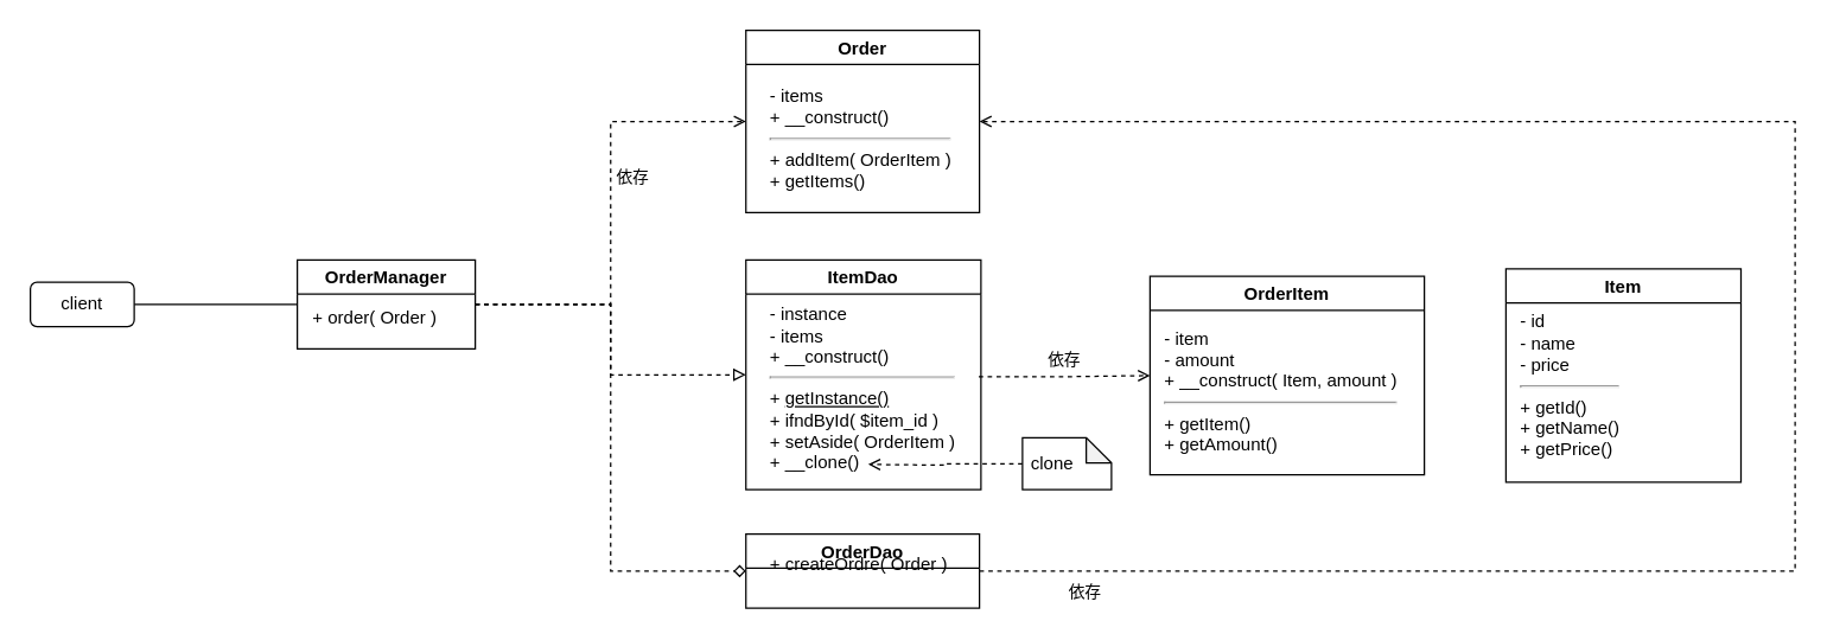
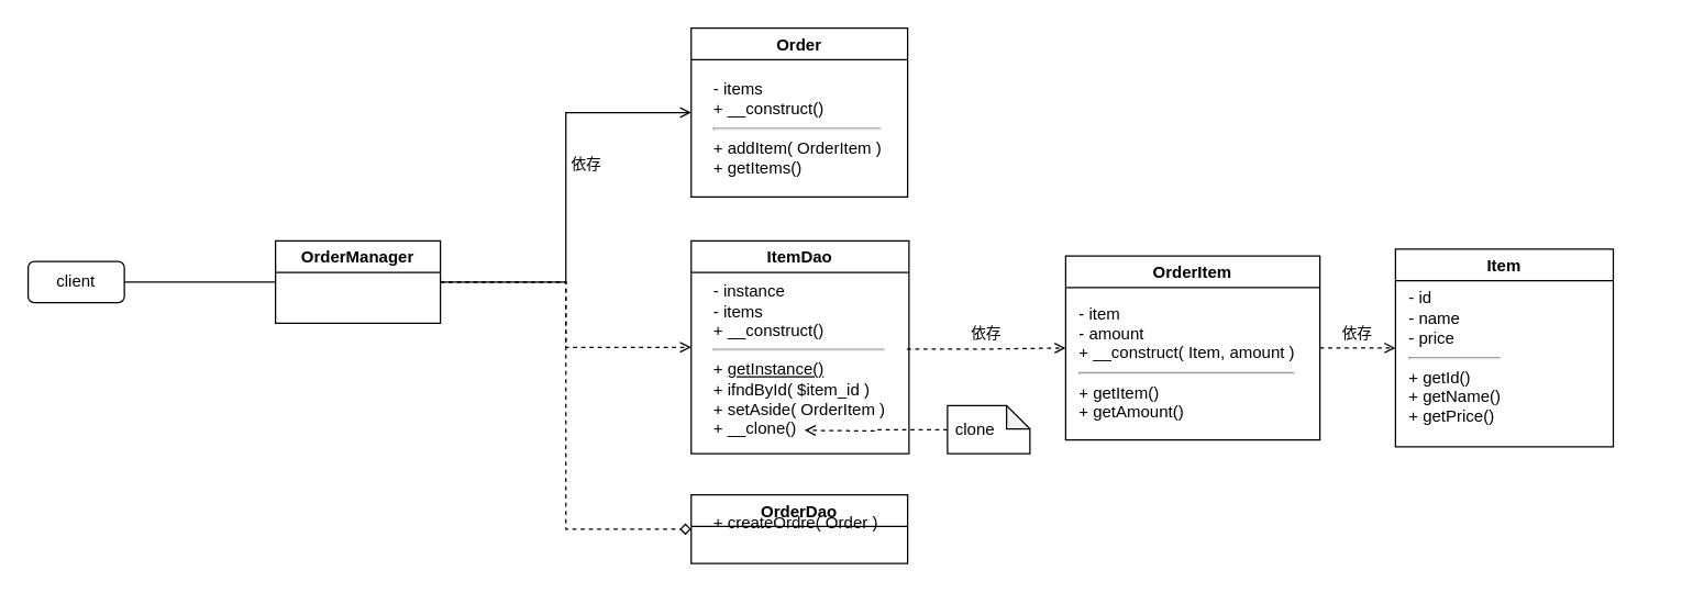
- <mxCell id="4" style="edgeStyle=orthogonalEdgeStyle;rounded=0;orthogonalLoop=1;jettySize=auto;html=1;entryX=0;entryY=0.5;entryDx=0;entryDy=0;endArrow=open;endFill=0;dashed=1;" edge="1" parent="1" source="8" target="10"><mxGeometry relative="1" as="geometry"><mxPoint x="390" y="90" as="targetPoint" /></mxGeometry></mxCell>
+ <mxCell id="4" style="edgeStyle=orthogonalEdgeStyle;rounded=0;orthogonalLoop=1;jettySize=auto;html=1;entryX=0;entryY=0.5;entryDx=0;entryDy=0;endArrow=open;endFill=0;dashed=0;" edge="1" parent="1" source="8" target="10"><mxGeometry relative="1" as="geometry"><mxPoint x="390" y="90" as="targetPoint" /></mxGeometry></mxCell>
- <mxCell id="9" value="+ order( Order )" style="text;html=1;align=center;verticalAlign=middle;resizable=0;points=[];autosize=1;strokeColor=none;" vertex="1" parent="1"><mxGeometry x="202" y="204" width="100" height="20" as="geometry" /></mxCell>
- <mxCell id="14" style="edgeStyle=orthogonalEdgeStyle;rounded=0;orthogonalLoop=1;jettySize=auto;html=1;dashed=1;endArrow=open;endFill=0;entryX=1;entryY=0.5;entryDx=0;entryDy=0;exitX=1;exitY=0.5;exitDx=0;exitDy=0;" edge="1" parent="1" source="16" target="10"><mxGeometry relative="1" as="geometry"><mxPoint x="1190" y="150" as="targetPoint" /><Array as="points"><mxPoint x="1210" y="385" /><mxPoint x="1210" y="82" /></Array></mxGeometry></mxCell>
- <mxCell id="15" value="依存" style="edgeLabel;html=1;align=center;verticalAlign=middle;resizable=0;points=[];" vertex="1" connectable="0" parent="14"><mxGeometry x="-0.9" relative="1" as="geometry"><mxPoint y="13" as="offset" /></mxGeometry></mxCell>
- <mxCell id="6" style="edgeStyle=orthogonalEdgeStyle;rounded=0;orthogonalLoop=1;jettySize=auto;html=1;entryX=0;entryY=0.5;entryDx=0;entryDy=0;dashed=1;endArrow=block;endFill=0;" edge="1" parent="1" source="8" target="12"><mxGeometry relative="1" as="geometry" /></mxCell>
+ <mxCell id="6" style="edgeStyle=orthogonalEdgeStyle;rounded=0;orthogonalLoop=1;jettySize=auto;html=1;entryX=0;entryY=0.5;entryDx=0;entryDy=0;dashed=1;endArrow=open;endFill=0;" edge="1" parent="1" source="8" target="12"><mxGeometry relative="1" as="geometry" /></mxCell>
+ <mxCell id="24" style="edgeStyle=orthogonalEdgeStyle;rounded=0;orthogonalLoop=1;jettySize=auto;html=1;dashed=1;endArrow=open;endFill=0;exitX=1;exitY=0.5;exitDx=0;exitDy=0;entryX=0;entryY=0.5;entryDx=0;entryDy=0;" edge="1" parent="1" source="20" target="26"><mxGeometry relative="1" as="geometry"><mxPoint x="1179" y="262" as="targetPoint" /><mxPoint x="1000" y="262" as="sourcePoint" /></mxGeometry></mxCell>
+ <mxCell id="25" value="依存" style="edgeLabel;html=1;align=center;verticalAlign=middle;resizable=0;points=[];" vertex="1" connectable="0" parent="24"><mxGeometry x="-0.363" y="2" relative="1" as="geometry"><mxPoint x="8" y="-10" as="offset" /></mxGeometry></mxCell>
